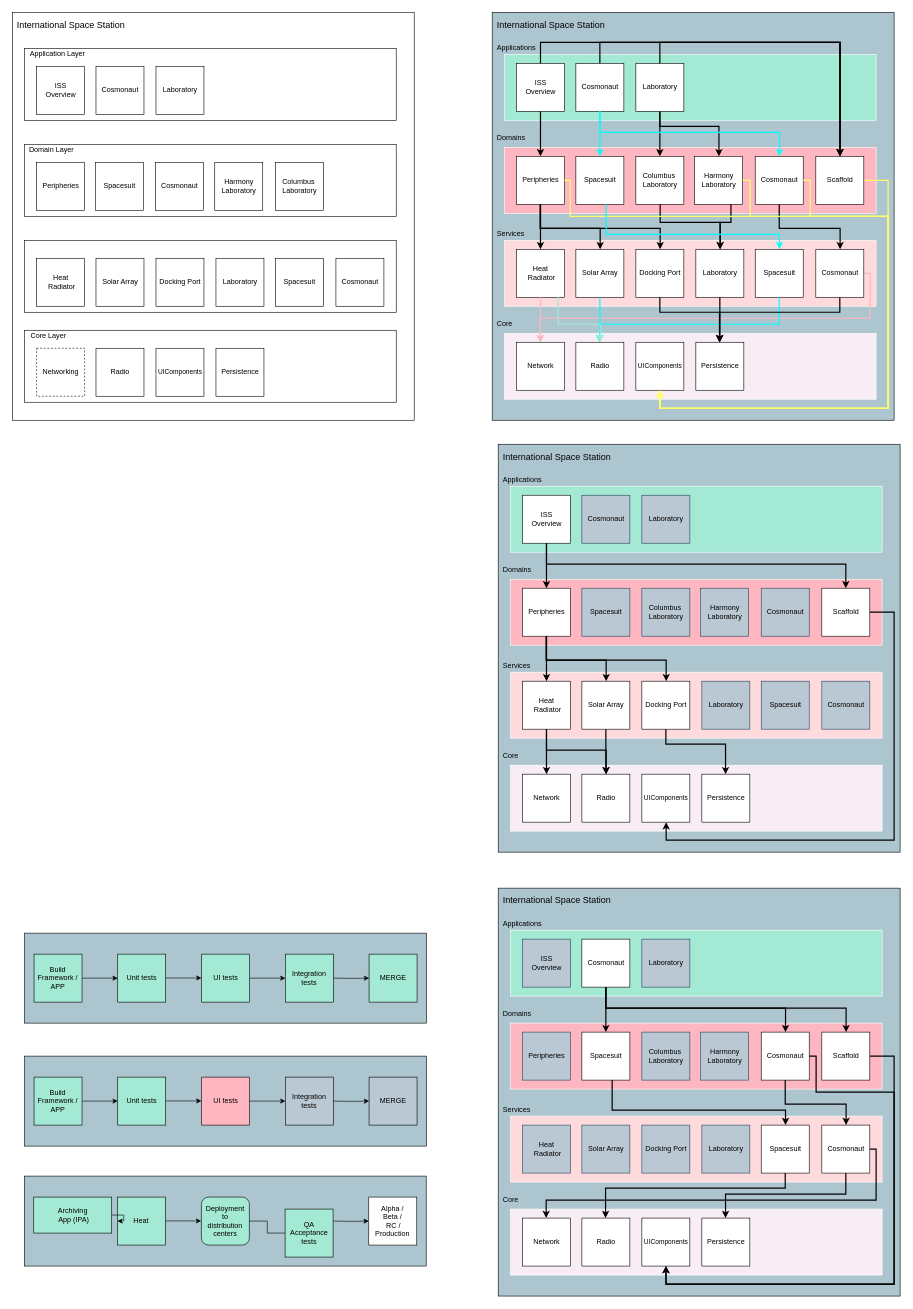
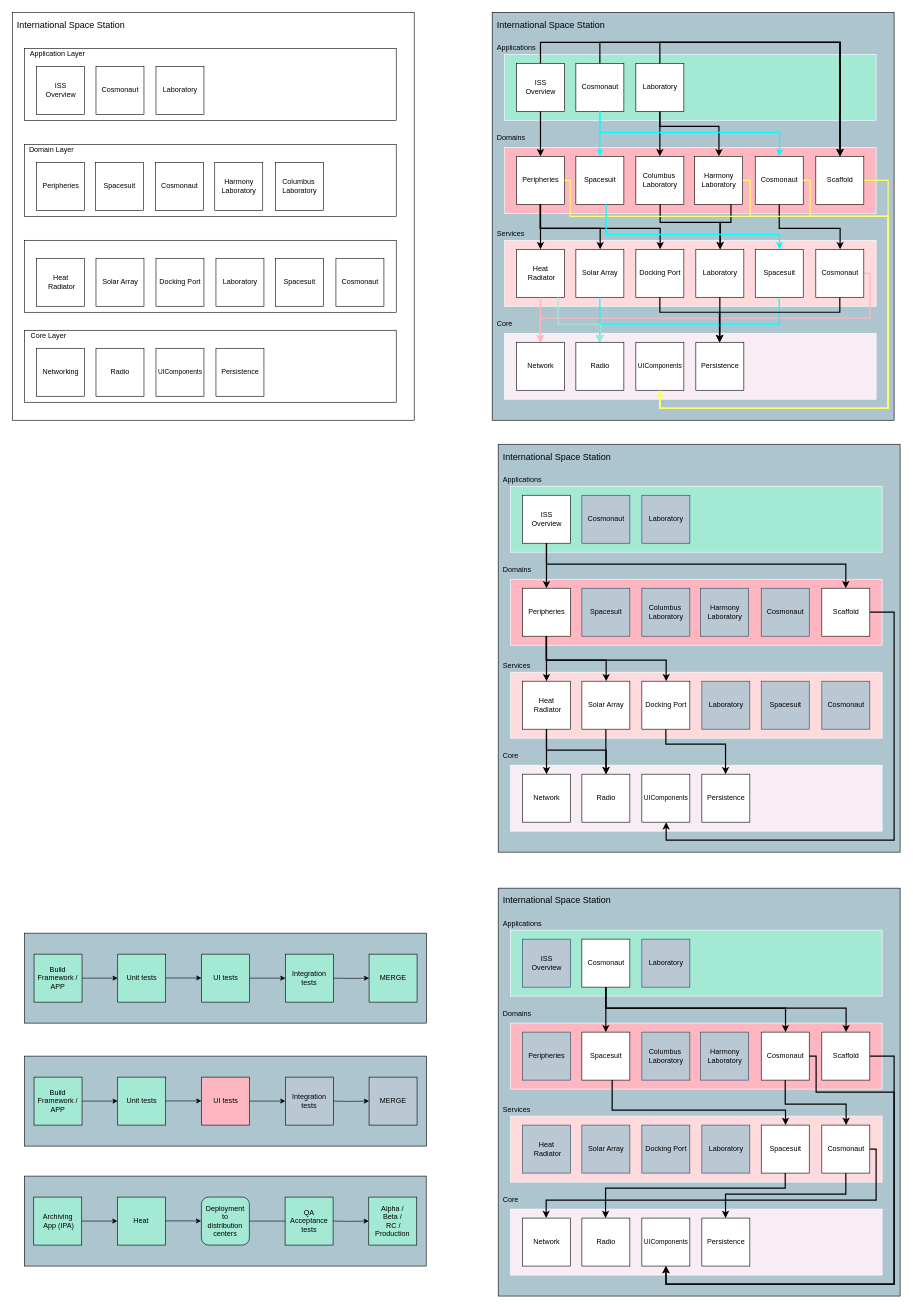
- <mxCell id="21" value="Networking" style="whiteSpace=wrap;html=1;aspect=fixed;dashed=1;" parent="1" vertex="1"><mxGeometry x="60.5" y="580" width="80" height="80" as="geometry" /></mxCell>
+ <mxCell id="21" value="Networking" style="whiteSpace=wrap;html=1;aspect=fixed;" parent="1" vertex="1"><mxGeometry x="60.5" y="580" width="80" height="80" as="geometry" /></mxCell>
- <mxCell id="187" value="Archiving&lt;br&gt;&amp;nbsp;App (IPA)" style="whiteSpace=wrap;html=1;aspect=fixed;fillColor=#A4E9D4;" vertex="1" parent="185"><mxGeometry x="15.75" y="35" width="130" height="60" as="geometry" /></mxCell>
+ <mxCell id="187" value="Archiving&lt;br&gt;&amp;nbsp;App (IPA)" style="whiteSpace=wrap;html=1;aspect=fixed;fillColor=#A4E9D4;" vertex="1" parent="185"><mxGeometry x="15.75" y="35" width="80" height="80" as="geometry" /></mxCell>
- <mxCell id="195" value="Alpha /&lt;br&gt;Beta /&lt;br&gt;&amp;nbsp;RC /&lt;br&gt;Production" style="whiteSpace=wrap;html=1;aspect=fixed;fillColor=#ffffff;" vertex="1" parent="185"><mxGeometry x="574.25" y="35" width="80" height="80" as="geometry" /></mxCell>
+ <mxCell id="195" value="Alpha /&lt;br&gt;Beta /&lt;br&gt;&amp;nbsp;RC /&lt;br&gt;Production" style="whiteSpace=wrap;html=1;aspect=fixed;fillColor=#A4E9D4;" vertex="1" parent="185"><mxGeometry x="574.25" y="35" width="80" height="80" as="geometry" /></mxCell>
- <mxCell id="191" value="QA Acceptance tests" style="whiteSpace=wrap;html=1;aspect=fixed;fillColor=#A4E9D4;" vertex="1" parent="185"><mxGeometry x="434.75" y="55" width="80" height="80" as="geometry" /></mxCell>
+ <mxCell id="191" value="QA Acceptance tests" style="whiteSpace=wrap;html=1;aspect=fixed;fillColor=#A4E9D4;" vertex="1" parent="185"><mxGeometry x="434.75" y="35" width="80" height="80" as="geometry" /></mxCell>
